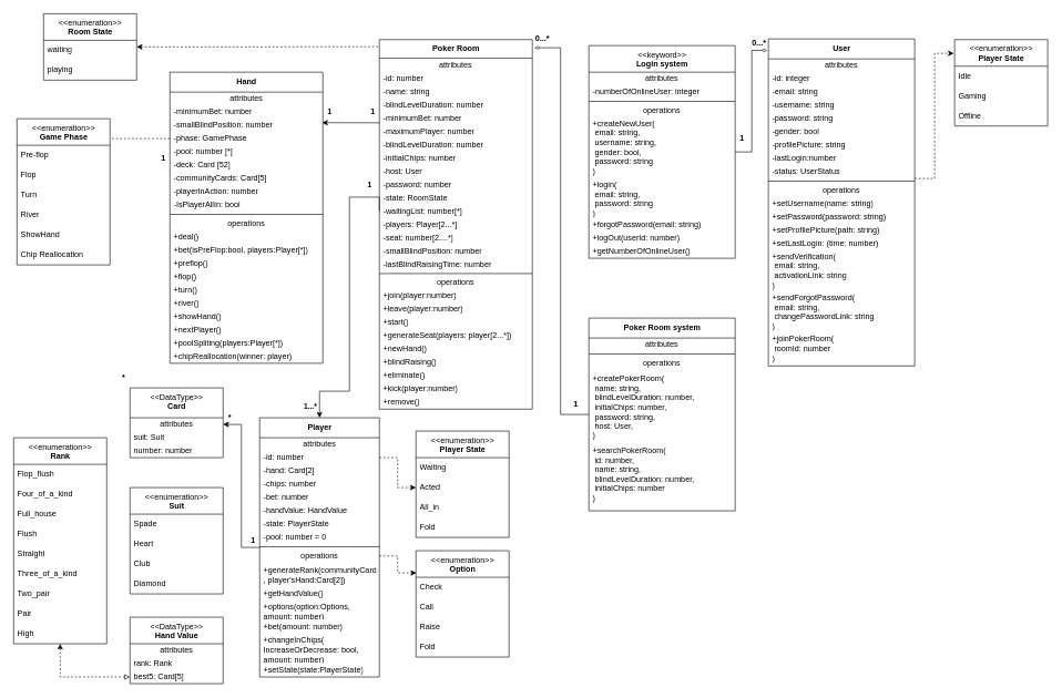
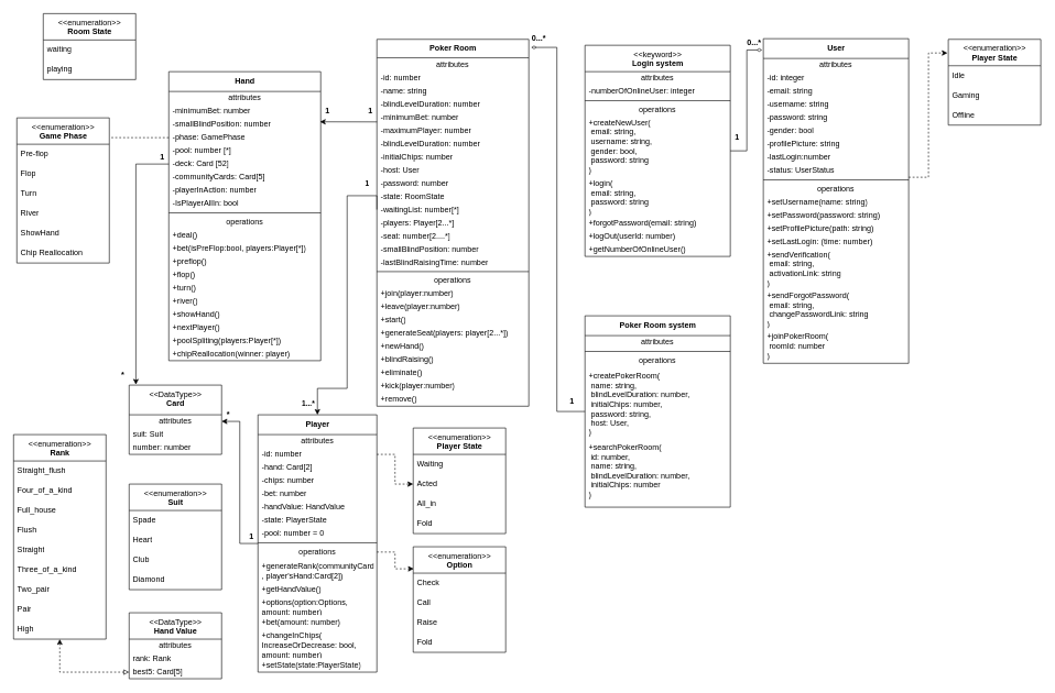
- <mxCell id="30" style="edgeStyle=orthogonalEdgeStyle;rounded=0;orthogonalLoop=1;jettySize=auto;html=1;dashed=1;endArrow=none;endFill=0;startArrow=classic;startFill=1;entryX=0.005;entryY=0.019;entryDx=0;entryDy=0;entryPerimeter=0;" parent="1" source="31" target="2" edge="1"><mxGeometry relative="1" as="geometry"><mxPoint x="495" y="70" as="targetPoint" /></mxGeometry></mxCell>
+ <mxCell id="117" style="edgeStyle=orthogonalEdgeStyle;rounded=0;orthogonalLoop=1;jettySize=auto;html=1;startArrow=none;startFill=0;endArrow=classic;endFill=1;exitX=0;exitY=0.5;exitDx=0;exitDy=0;entryX=0.073;entryY=-0.007;entryDx=0;entryDy=0;entryPerimeter=0;" parent="1" source="40" target="81" edge="1"><mxGeometry relative="1" as="geometry"><mxPoint x="255" y="583" as="targetPoint" /><Array as="points"><mxPoint x="205" y="248" /></Array></mxGeometry></mxCell>
- <mxCell id="96" value="Flop_flush" style="text;html=1;strokeColor=none;fillColor=none;align=left;verticalAlign=middle;spacingLeft=4;spacingRight=4;overflow=hidden;rotatable=0;points=[[0,0.5],[1,0.5]];portConstraint=eastwest;" parent="95" vertex="1"><mxGeometry y="40" width="140" height="30" as="geometry" /></mxCell>
+ <mxCell id="96" value="Straight_flush" style="text;html=1;strokeColor=none;fillColor=none;align=left;verticalAlign=middle;spacingLeft=4;spacingRight=4;overflow=hidden;rotatable=0;points=[[0,0.5],[1,0.5]];portConstraint=eastwest;" parent="95" vertex="1"><mxGeometry y="40" width="140" height="30" as="geometry" /></mxCell>
